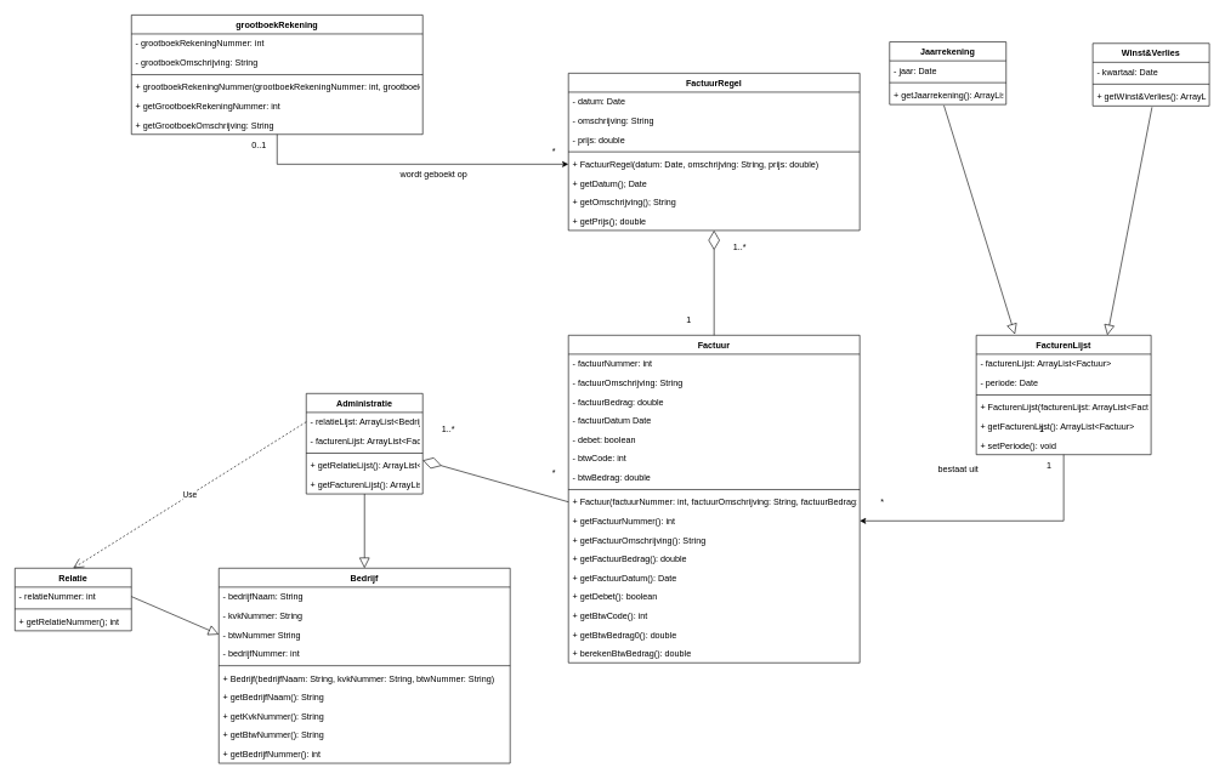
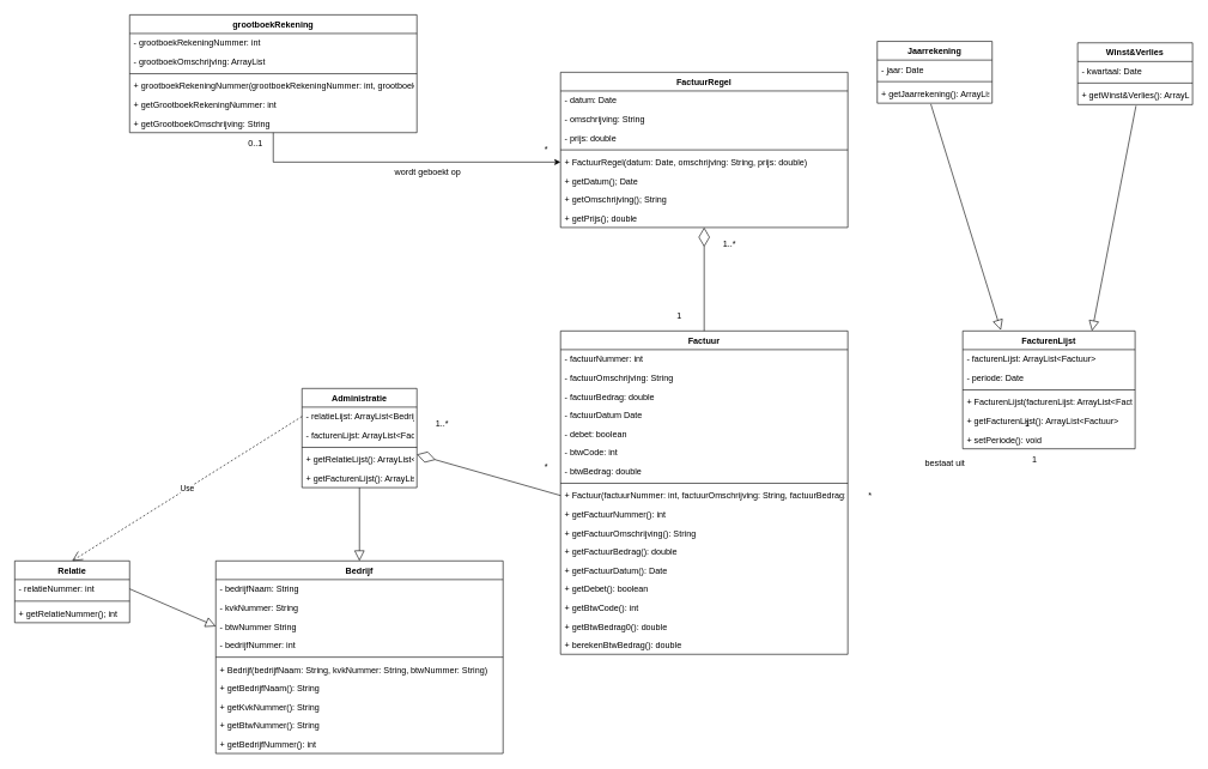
- <mxCell id="60" value="- grootboekOmschrijving: String" style="text;strokeColor=none;fillColor=none;align=left;verticalAlign=top;spacingLeft=4;spacingRight=4;overflow=hidden;rotatable=0;points=[[0,0.5],[1,0.5]];portConstraint=eastwest;" parent="58" vertex="1"><mxGeometry y="52" width="400" height="26" as="geometry" /></mxCell>
+ <mxCell id="60" value="- grootboekOmschrijving: ArrayList" style="text;strokeColor=none;fillColor=none;align=left;verticalAlign=top;spacingLeft=4;spacingRight=4;overflow=hidden;rotatable=0;points=[[0,0.5],[1,0.5]];portConstraint=eastwest;" parent="58" vertex="1"><mxGeometry y="52" width="400" height="26" as="geometry" /></mxCell>
- <mxCell id="66" style="edgeStyle=orthogonalEdgeStyle;rounded=0;orthogonalLoop=1;jettySize=auto;html=1;entryX=1;entryY=0.5;entryDx=0;entryDy=0;" parent="1" source="67" target="23" edge="1"><mxGeometry relative="1" as="geometry" /></mxCell>
